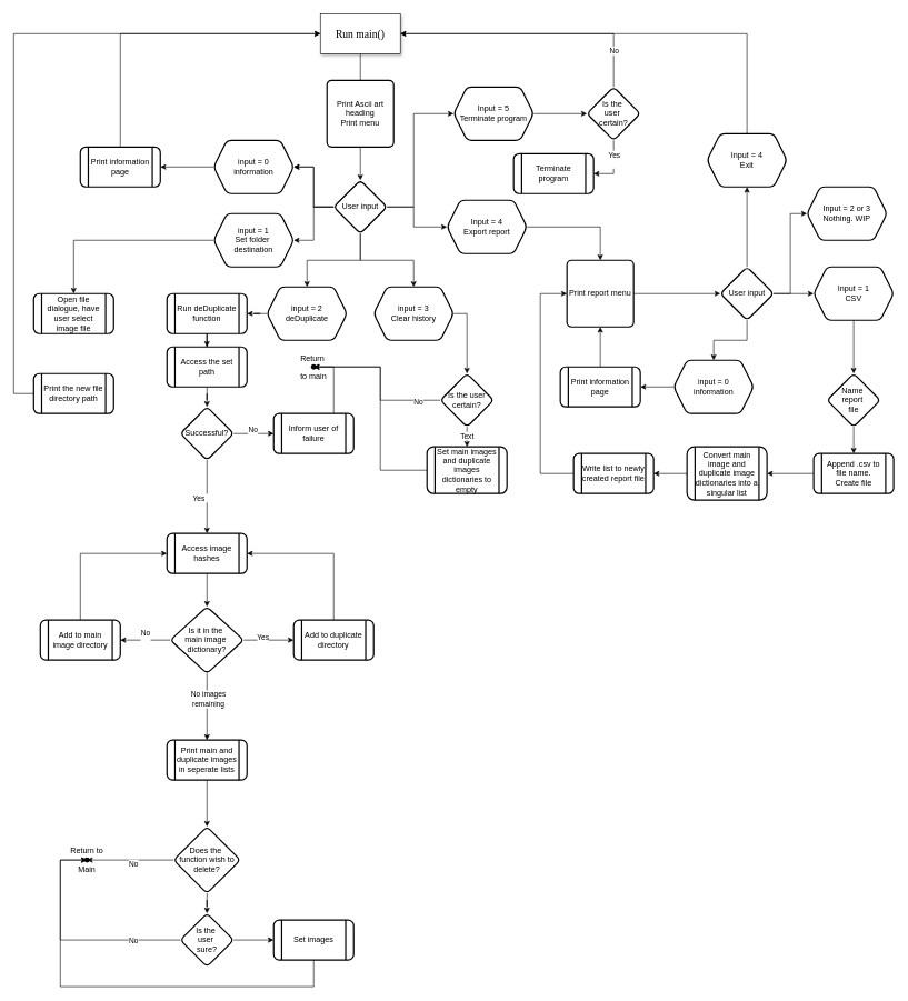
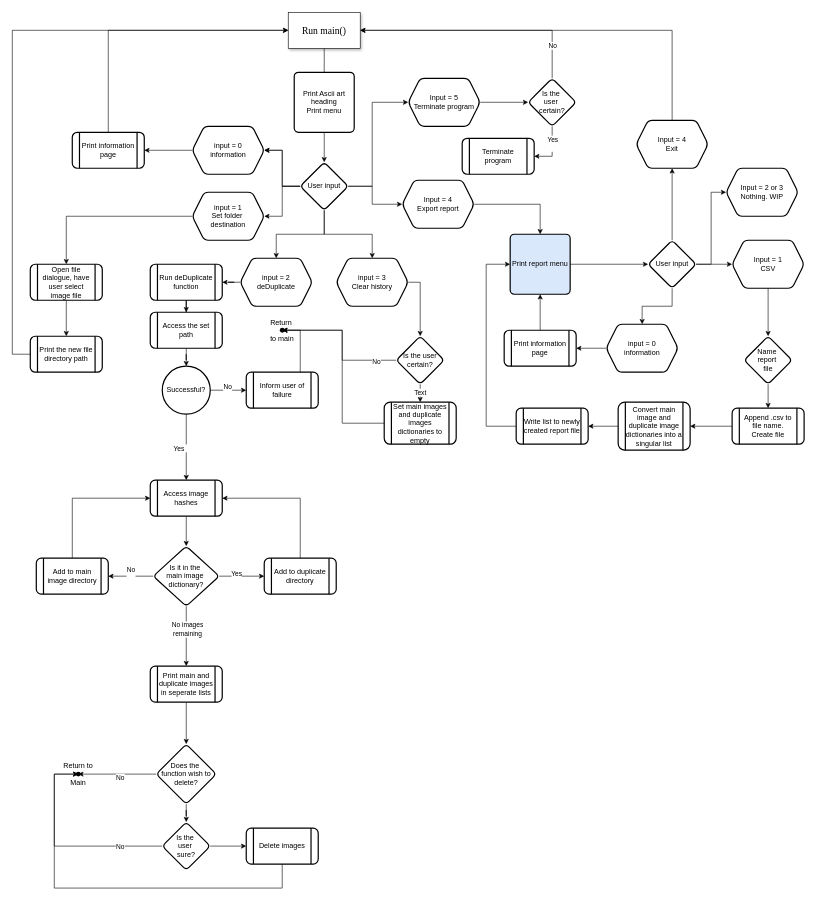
- <mxCell id="84" value="Print report menu" style="rounded=1;whiteSpace=wrap;html=1;absoluteArcSize=1;arcSize=14;strokeWidth=2;" vertex="1" parent="1"><mxGeometry x="850" y="390" width="100" height="100" as="geometry" /></mxCell>
+ <mxCell id="84" value="Print report menu" style="rounded=1;whiteSpace=wrap;html=1;absoluteArcSize=1;arcSize=14;strokeWidth=2;fillColor=#dae8fc;" vertex="1" parent="1"><mxGeometry x="850" y="390" width="100" height="100" as="geometry" /></mxCell>
+ <mxCell id="20" value="" style="edgeStyle=orthogonalEdgeStyle;rounded=0;orthogonalLoop=1;jettySize=auto;html=1;" edge="1" parent="1" source="21" target="23"><mxGeometry relative="1" as="geometry" /></mxCell>
- <mxCell id="34" value="Successful?" style="rhombus;whiteSpace=wrap;html=1;rounded=1;arcSize=14;strokeWidth=2;" vertex="1" parent="1"><mxGeometry x="270" y="610" width="80" height="80" as="geometry" /></mxCell>
+ <mxCell id="34" value="Successful?" style="ellipse;whiteSpace=wrap;html=1;arcSize=14;strokeWidth=2;" vertex="1" parent="1"><mxGeometry x="270" y="610" width="80" height="80" as="geometry" /></mxCell>
- <mxCell id="62" value="Set images" style="shape=process;whiteSpace=wrap;html=1;backgroundOutline=1;rounded=1;arcSize=14;strokeWidth=2;" vertex="1" parent="1"><mxGeometry x="410" y="1380" width="120" height="60" as="geometry" /></mxCell>
+ <mxCell id="62" value="Delete images" style="shape=process;whiteSpace=wrap;html=1;backgroundOutline=1;rounded=1;arcSize=14;strokeWidth=2;" vertex="1" parent="1"><mxGeometry x="410" y="1380" width="120" height="60" as="geometry" /></mxCell>
